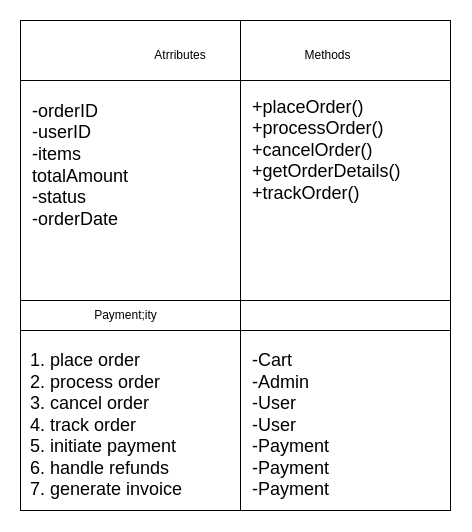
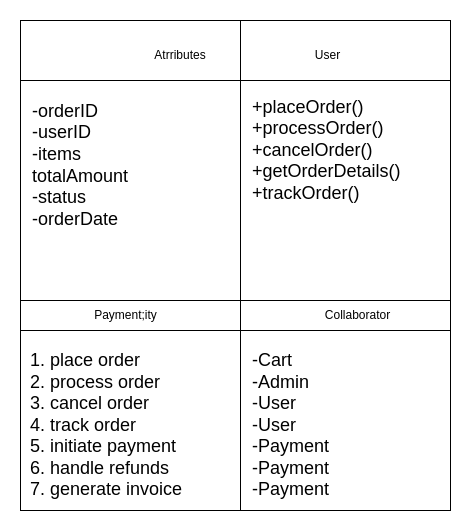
- <mxCell id="4" value="Methods" style="text;html=1;strokeColor=none;fillColor=none;align=center;verticalAlign=middle;whiteSpace=wrap;rounded=0;" parent="1" vertex="1"><mxGeometry x="300" y="40" width="55" height="30" as="geometry" /></mxCell>
+ <mxCell id="4" value="User" style="text;html=1;strokeColor=none;fillColor=none;align=center;verticalAlign=middle;whiteSpace=wrap;rounded=0;" parent="1" vertex="1"><mxGeometry x="300" y="40" width="55" height="30" as="geometry" /></mxCell>
+ <mxCell id="8" value="Collaborator" style="text;html=1;strokeColor=none;fillColor=none;align=center;verticalAlign=middle;whiteSpace=wrap;rounded=0;" parent="1" vertex="1"><mxGeometry x="300" y="300" width="115" height="30" as="geometry" /></mxCell>
